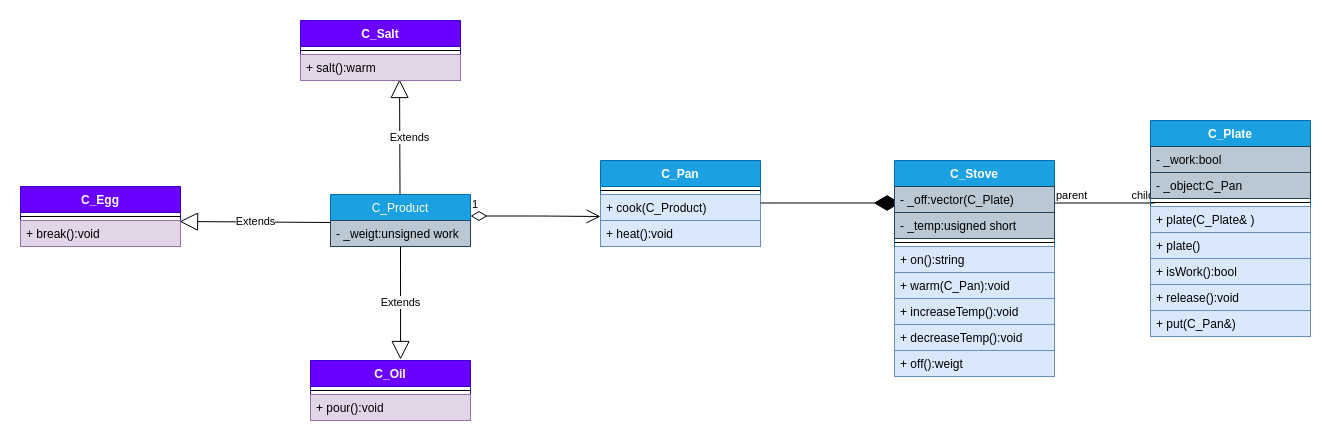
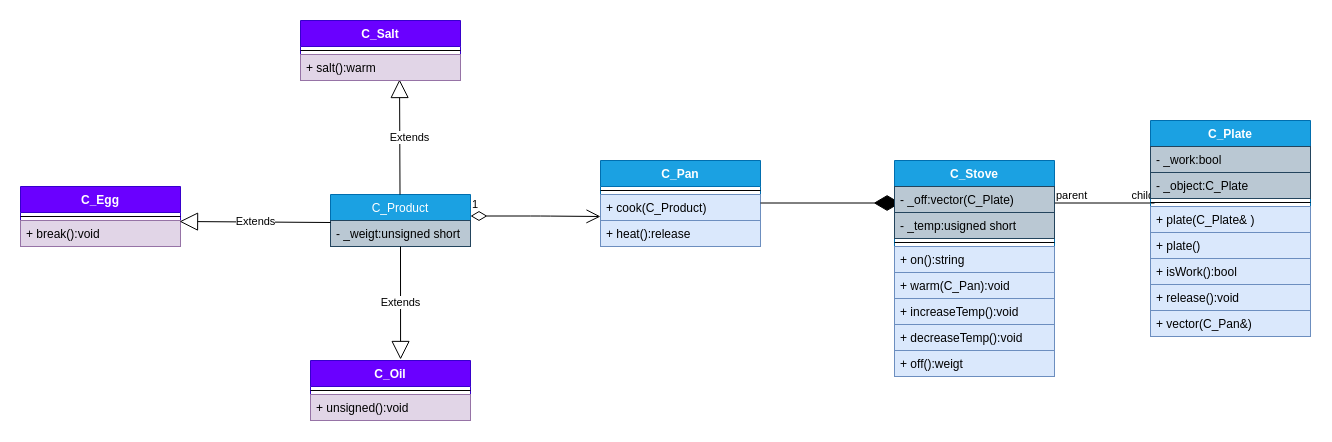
- <mxCell id="36" value="- _object:C_Pan" style="text;strokeColor=#23445d;fillColor=#bac8d3;align=left;verticalAlign=top;spacingLeft=4;spacingRight=4;overflow=hidden;rotatable=0;points=[[0,0.5],[1,0.5]];portConstraint=eastwest;" vertex="1" parent="34"><mxGeometry y="52" width="160" height="26" as="geometry" /></mxCell>
+ <mxCell id="36" value="- _object:C_Plate" style="text;strokeColor=#23445d;fillColor=#bac8d3;align=left;verticalAlign=top;spacingLeft=4;spacingRight=4;overflow=hidden;rotatable=0;points=[[0,0.5],[1,0.5]];portConstraint=eastwest;" vertex="1" parent="34"><mxGeometry y="52" width="160" height="26" as="geometry" /></mxCell>
- <mxCell id="22" value="- _weigt:unsigned work" style="text;strokeColor=#23445d;fillColor=#bac8d3;align=left;verticalAlign=top;spacingLeft=4;spacingRight=4;overflow=hidden;rotatable=0;points=[[0,0.5],[1,0.5]];portConstraint=eastwest;" vertex="1" parent="20"><mxGeometry y="26" width="140" height="26" as="geometry" /></mxCell>
+ <mxCell id="22" value="- _weigt:unsigned short" style="text;strokeColor=#23445d;fillColor=#bac8d3;align=left;verticalAlign=top;spacingLeft=4;spacingRight=4;overflow=hidden;rotatable=0;points=[[0,0.5],[1,0.5]];portConstraint=eastwest;" vertex="1" parent="20"><mxGeometry y="26" width="140" height="26" as="geometry" /></mxCell>
- <mxCell id="5" value="+ heat():void" style="text;strokeColor=#6c8ebf;fillColor=#dae8fc;align=left;verticalAlign=top;spacingLeft=4;spacingRight=4;overflow=hidden;rotatable=0;points=[[0,0.5],[1,0.5]];portConstraint=eastwest;" vertex="1" parent="2"><mxGeometry y="60" width="160" height="26" as="geometry" /></mxCell>
+ <mxCell id="5" value="+ heat():release" style="text;strokeColor=#6c8ebf;fillColor=#dae8fc;align=left;verticalAlign=top;spacingLeft=4;spacingRight=4;overflow=hidden;rotatable=0;points=[[0,0.5],[1,0.5]];portConstraint=eastwest;" vertex="1" parent="2"><mxGeometry y="60" width="160" height="26" as="geometry" /></mxCell>
- <mxCell id="42" value="+ put(C_Pan&amp;)" style="text;strokeColor=#6c8ebf;fillColor=#dae8fc;align=left;verticalAlign=top;spacingLeft=4;spacingRight=4;overflow=hidden;rotatable=0;points=[[0,0.5],[1,0.5]];portConstraint=eastwest;" vertex="1" parent="34"><mxGeometry y="190" width="160" height="26" as="geometry" /></mxCell>
+ <mxCell id="42" value="+ vector(C_Pan&amp;)" style="text;strokeColor=#6c8ebf;fillColor=#dae8fc;align=left;verticalAlign=top;spacingLeft=4;spacingRight=4;overflow=hidden;rotatable=0;points=[[0,0.5],[1,0.5]];portConstraint=eastwest;" vertex="1" parent="34"><mxGeometry y="190" width="160" height="26" as="geometry" /></mxCell>
- <mxCell id="25" value="+ pour():void" style="text;strokeColor=#9673a6;fillColor=#e1d5e7;align=left;verticalAlign=top;spacingLeft=4;spacingRight=4;overflow=hidden;rotatable=0;points=[[0,0.5],[1,0.5]];portConstraint=eastwest;" vertex="1" parent="23"><mxGeometry y="34" width="160" height="26" as="geometry" /></mxCell>
+ <mxCell id="25" value="+ unsigned():void" style="text;strokeColor=#9673a6;fillColor=#e1d5e7;align=left;verticalAlign=top;spacingLeft=4;spacingRight=4;overflow=hidden;rotatable=0;points=[[0,0.5],[1,0.5]];portConstraint=eastwest;" vertex="1" parent="23"><mxGeometry y="34" width="160" height="26" as="geometry" /></mxCell>
